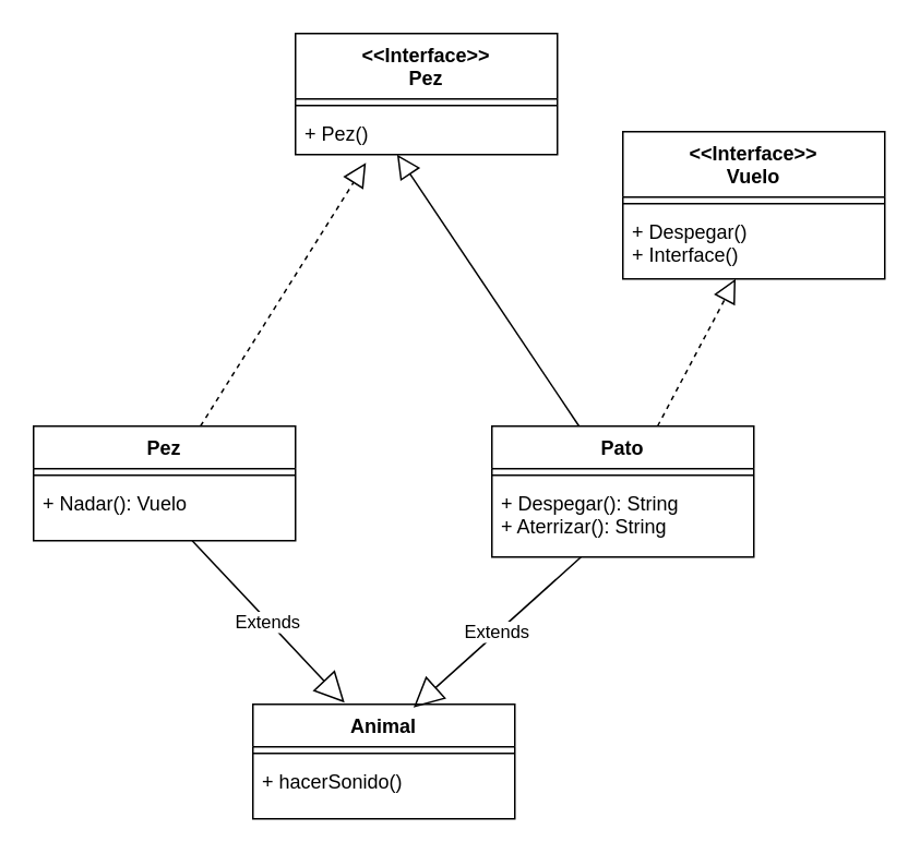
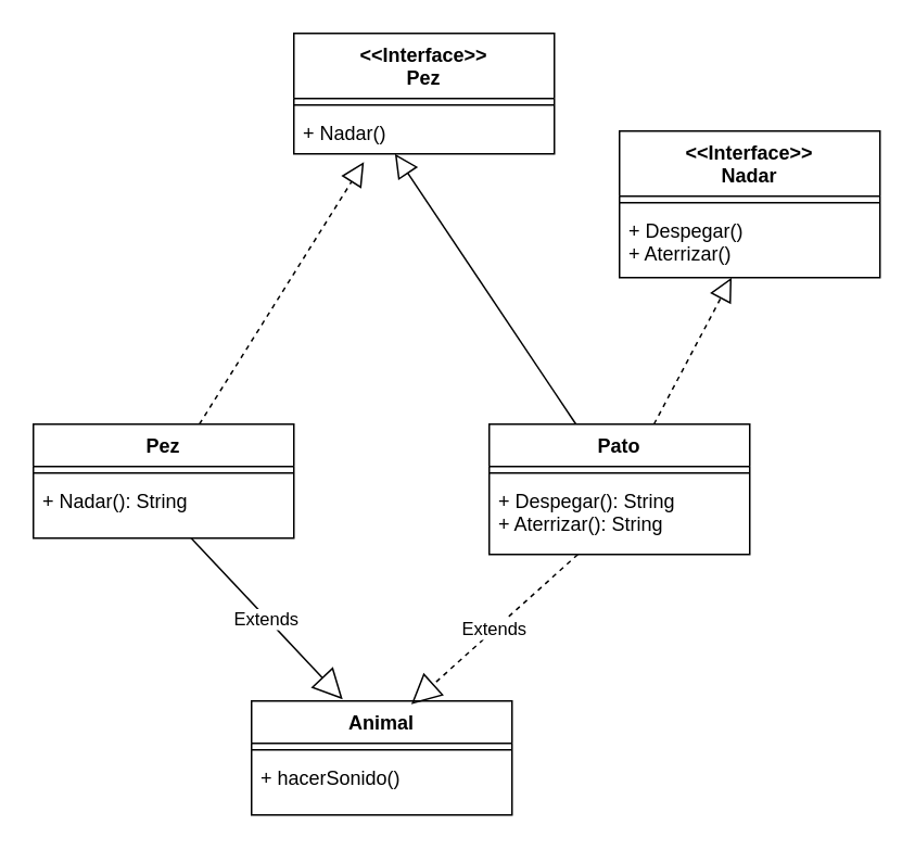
- <mxCell id="4" value="+ Pez()" style="text;strokeColor=none;fillColor=none;align=left;verticalAlign=top;spacingLeft=4;spacingRight=4;overflow=hidden;rotatable=0;points=[[0,0.5],[1,0.5]];portConstraint=eastwest;whiteSpace=wrap;html=1;" vertex="1" parent="2"><mxGeometry y="48" width="160" height="26" as="geometry" /></mxCell>
+ <mxCell id="4" value="+ Nadar()" style="text;strokeColor=none;fillColor=none;align=left;verticalAlign=top;spacingLeft=4;spacingRight=4;overflow=hidden;rotatable=0;points=[[0,0.5],[1,0.5]];portConstraint=eastwest;whiteSpace=wrap;html=1;" vertex="1" parent="2"><mxGeometry y="48" width="160" height="26" as="geometry" /></mxCell>
- <mxCell id="5" value="&lt;div&gt;&amp;lt;&amp;lt;Interface&amp;gt;&amp;gt;&lt;/div&gt;&lt;div&gt;Vuelo&lt;br&gt;&lt;/div&gt;" style="swimlane;fontStyle=1;align=center;verticalAlign=top;childLayout=stackLayout;horizontal=1;startSize=40;horizontalStack=0;resizeParent=1;resizeParentMax=0;resizeLast=0;collapsible=1;marginBottom=0;whiteSpace=wrap;html=1;" vertex="1" parent="1"><mxGeometry x="380" y="80" width="160" height="90" as="geometry" /></mxCell>
+ <mxCell id="5" value="&lt;div&gt;&amp;lt;&amp;lt;Interface&amp;gt;&amp;gt;&lt;/div&gt;&lt;div&gt;Nadar&lt;br&gt;&lt;/div&gt;" style="swimlane;fontStyle=1;align=center;verticalAlign=top;childLayout=stackLayout;horizontal=1;startSize=40;horizontalStack=0;resizeParent=1;resizeParentMax=0;resizeLast=0;collapsible=1;marginBottom=0;whiteSpace=wrap;html=1;" vertex="1" parent="1"><mxGeometry x="380" y="80" width="160" height="90" as="geometry" /></mxCell>
- <mxCell id="7" value="&lt;div&gt;+ Despegar()&lt;/div&gt;&lt;div&gt;+ Interface()&lt;br&gt;&lt;/div&gt;" style="text;strokeColor=none;fillColor=none;align=left;verticalAlign=top;spacingLeft=4;spacingRight=4;overflow=hidden;rotatable=0;points=[[0,0.5],[1,0.5]];portConstraint=eastwest;whiteSpace=wrap;html=1;" vertex="1" parent="5"><mxGeometry y="48" width="160" height="42" as="geometry" /></mxCell>
+ <mxCell id="7" value="&lt;div&gt;+ Despegar()&lt;/div&gt;&lt;div&gt;+ Aterrizar()&lt;br&gt;&lt;/div&gt;" style="text;strokeColor=none;fillColor=none;align=left;verticalAlign=top;spacingLeft=4;spacingRight=4;overflow=hidden;rotatable=0;points=[[0,0.5],[1,0.5]];portConstraint=eastwest;whiteSpace=wrap;html=1;" vertex="1" parent="5"><mxGeometry y="48" width="160" height="42" as="geometry" /></mxCell>
- <mxCell id="13" value="&lt;div&gt;+ Nadar(): Vuelo&lt;/div&gt;" style="text;strokeColor=none;fillColor=none;align=left;verticalAlign=top;spacingLeft=4;spacingRight=4;overflow=hidden;rotatable=0;points=[[0,0.5],[1,0.5]];portConstraint=eastwest;whiteSpace=wrap;html=1;" vertex="1" parent="11"><mxGeometry y="34" width="160" height="36" as="geometry" /></mxCell>
+ <mxCell id="13" value="&lt;div&gt;+ Nadar(): String&lt;/div&gt;" style="text;strokeColor=none;fillColor=none;align=left;verticalAlign=top;spacingLeft=4;spacingRight=4;overflow=hidden;rotatable=0;points=[[0,0.5],[1,0.5]];portConstraint=eastwest;whiteSpace=wrap;html=1;" vertex="1" parent="11"><mxGeometry y="34" width="160" height="36" as="geometry" /></mxCell>
- <mxCell id="21" value="Extends" style="endArrow=block;endSize=16;endFill=0;html=1;rounded=0;entryX=0.613;entryY=0.029;entryDx=0;entryDy=0;entryPerimeter=0;" edge="1" parent="1" source="10" target="17"><mxGeometry width="160" relative="1" as="geometry"><mxPoint x="150" y="370" as="sourcePoint" /><mxPoint x="310" y="370" as="targetPoint" /></mxGeometry></mxCell>
+ <mxCell id="21" value="Extends" style="endArrow=block;endSize=16;endFill=0;html=1;rounded=0;entryX=0.613;entryY=0.029;entryDx=0;entryDy=0;entryPerimeter=0;dashed=1;" edge="1" parent="1" source="10" target="17"><mxGeometry width="160" relative="1" as="geometry"><mxPoint x="150" y="370" as="sourcePoint" /><mxPoint x="310" y="370" as="targetPoint" /></mxGeometry></mxCell>
